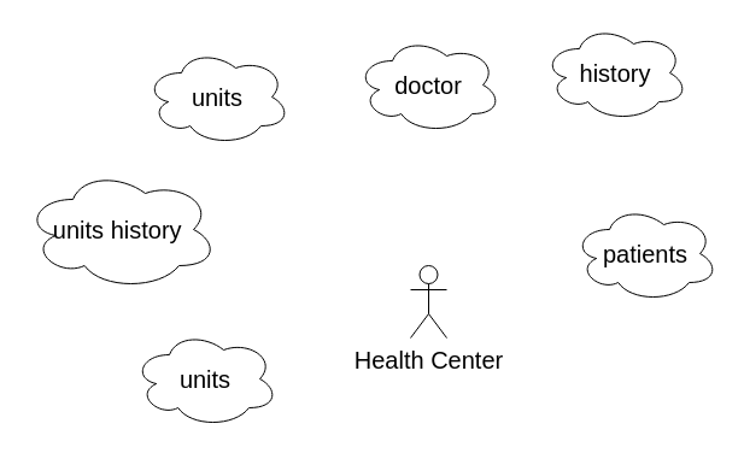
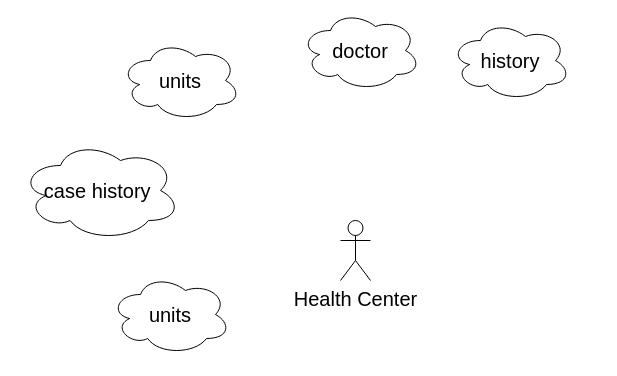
- <mxCell id="4" value="doctor" style="ellipse;shape=cloud;whiteSpace=wrap;html=1;sketch=0;hachureGap=4;fontFamily=Helvetica;fontSize=20;" vertex="1" parent="1"><mxGeometry x="295" y="30" width="120" height="80" as="geometry" /></mxCell>
+ <mxCell id="4" value="doctor" style="ellipse;shape=cloud;whiteSpace=wrap;html=1;sketch=0;hachureGap=4;fontFamily=Helvetica;fontSize=20;" vertex="1" parent="1"><mxGeometry x="300" y="10" width="120" height="80" as="geometry" /></mxCell>
- <mxCell id="6" value="units history&amp;nbsp;" style="ellipse;shape=cloud;whiteSpace=wrap;html=1;sketch=0;hachureGap=4;fontFamily=Helvetica;fontSize=20;" vertex="1" parent="1"><mxGeometry x="20" y="140" width="160" height="100" as="geometry" /></mxCell>
+ <mxCell id="6" value="case history&amp;nbsp;" style="ellipse;shape=cloud;whiteSpace=wrap;html=1;sketch=0;hachureGap=4;fontFamily=Helvetica;fontSize=20;" vertex="1" parent="1"><mxGeometry x="20" y="140" width="160" height="100" as="geometry" /></mxCell>
- <mxCell id="5" value="patients" style="ellipse;shape=cloud;whiteSpace=wrap;html=1;sketch=0;hachureGap=4;fontFamily=Helvetica;fontSize=20;" vertex="1" parent="1"><mxGeometry x="475" y="170" width="120" height="80" as="geometry" /></mxCell>
